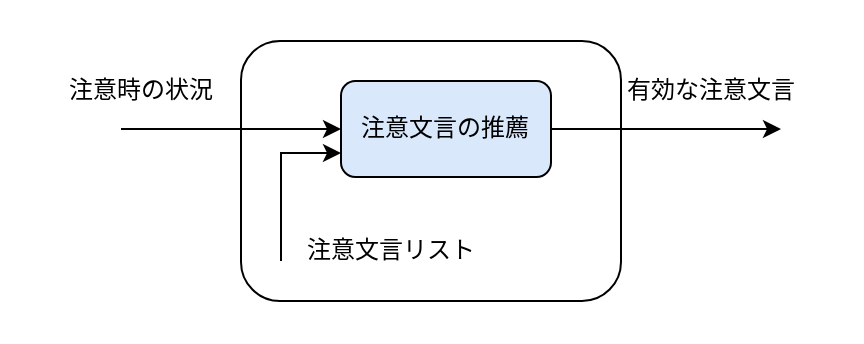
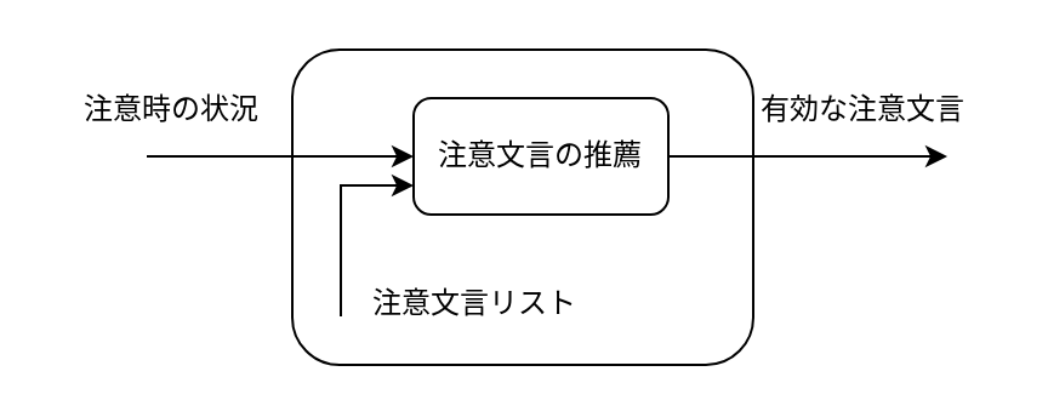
- <mxCell id="7" value="注意文言の推薦" style="rounded=1;whiteSpace=wrap;html=1;fillColor=#dae8fc;" vertex="1" parent="1"><mxGeometry x="170" y="40" width="105" height="48" as="geometry" /></mxCell>
+ <mxCell id="7" value="注意文言の推薦" style="rounded=1;whiteSpace=wrap;html=1;" vertex="1" parent="1"><mxGeometry x="170" y="40" width="105" height="48" as="geometry" /></mxCell>
